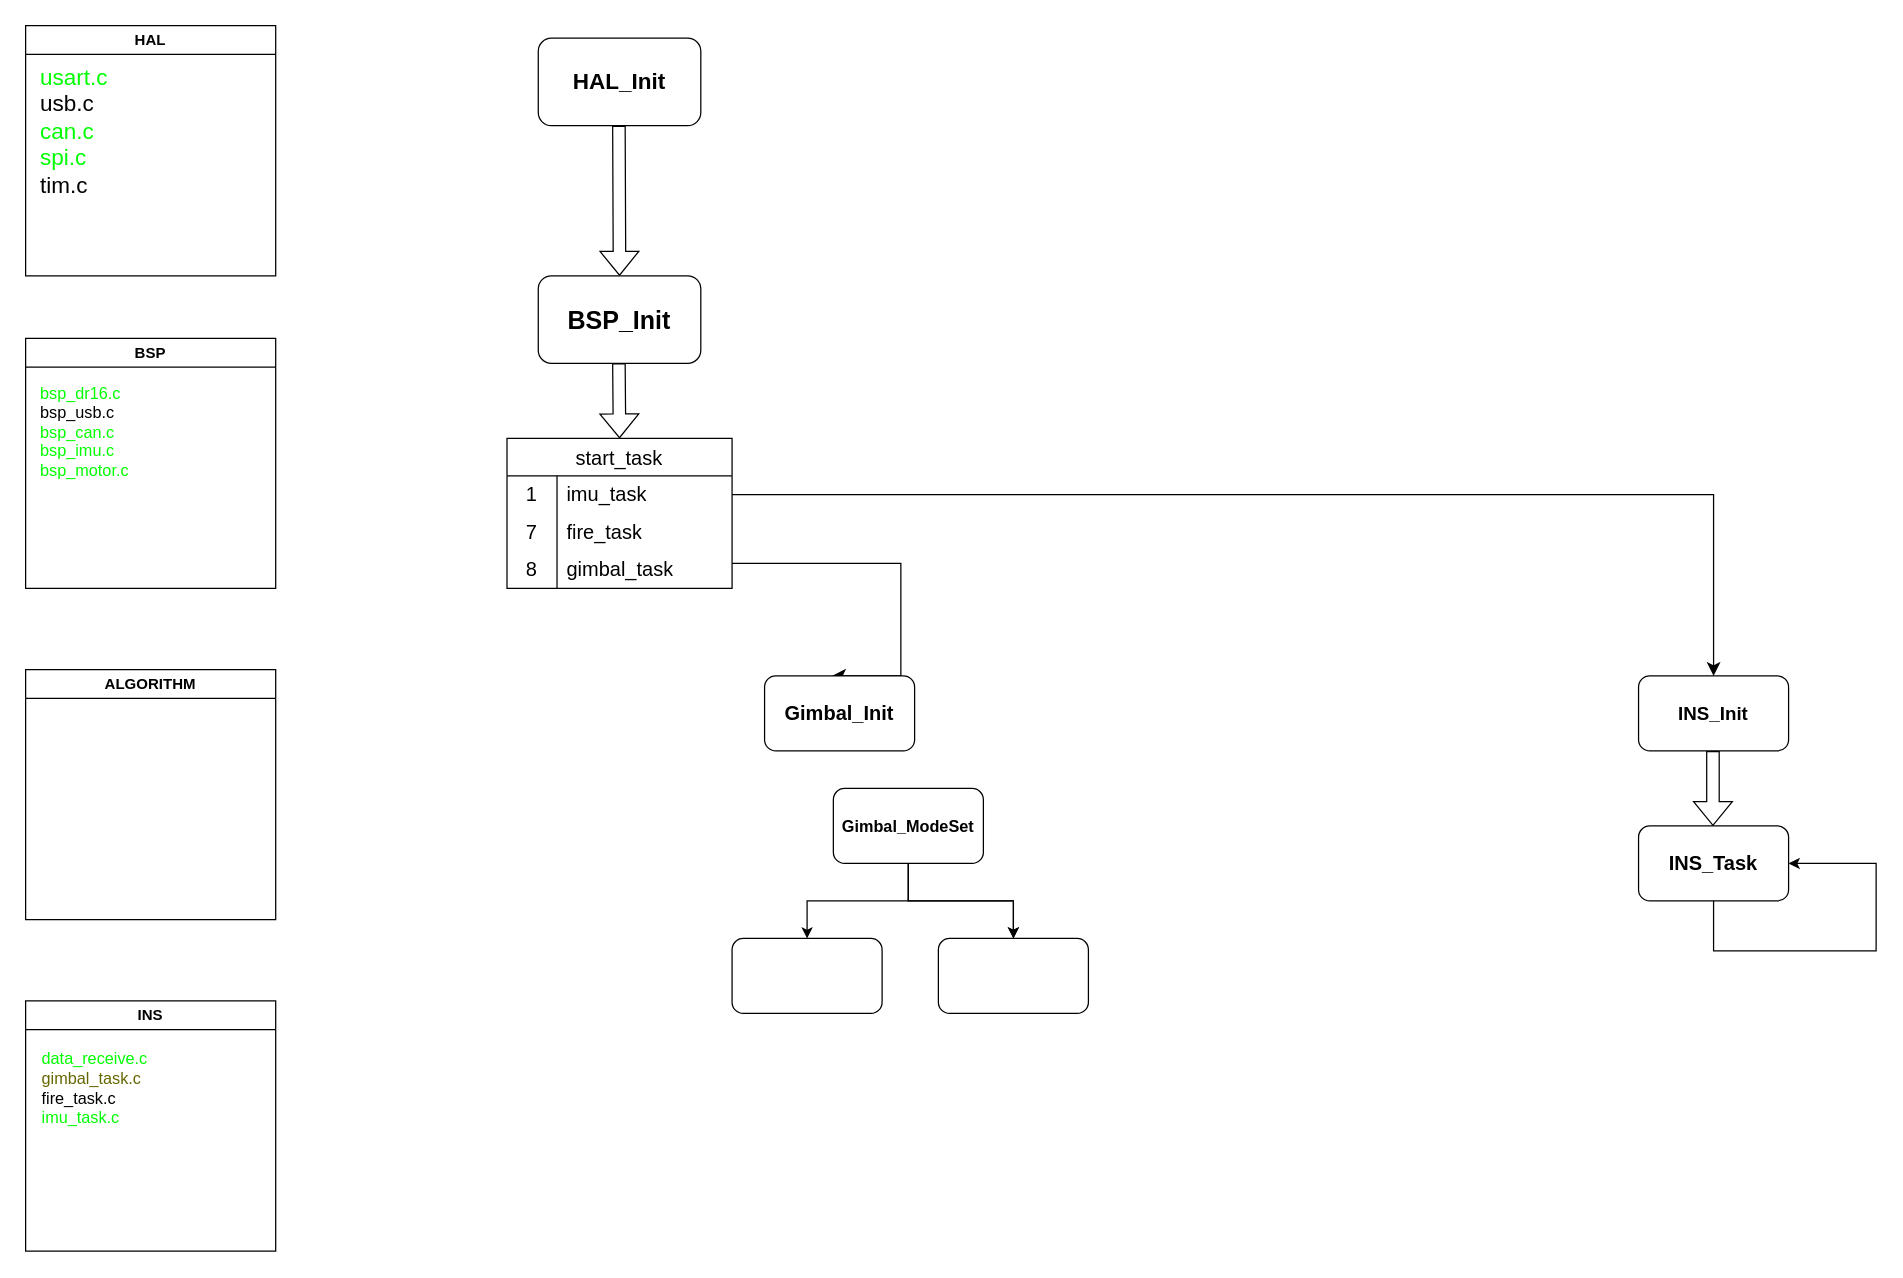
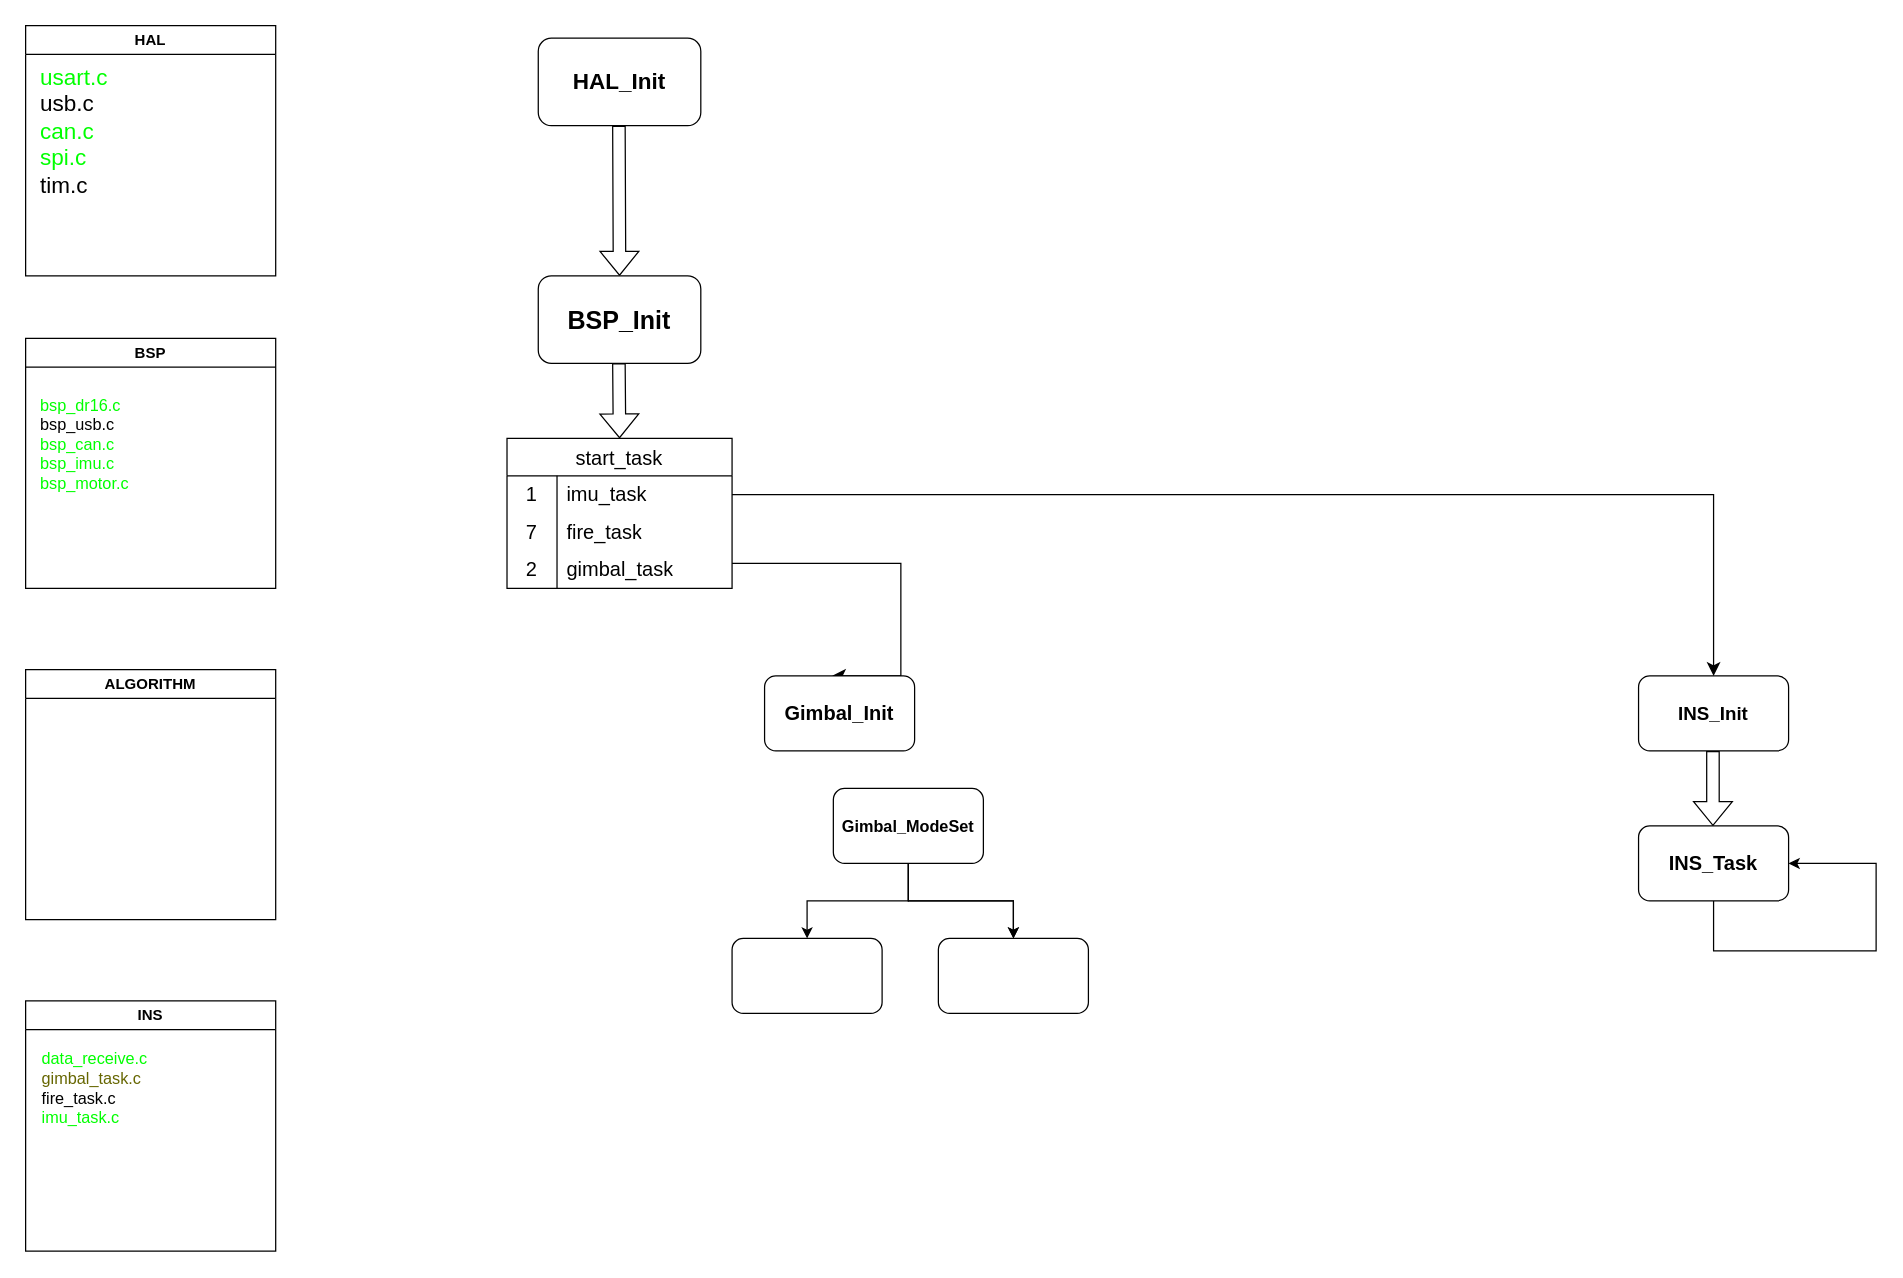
- <mxCell id="5" value="&lt;font color=&quot;#00ff00&quot;&gt;bsp_dr16.c&lt;/font&gt;&lt;br style=&quot;font-size: 13px;&quot;&gt;bsp_usb.c&lt;br style=&quot;font-size: 13px;&quot;&gt;&lt;font color=&quot;#00ff00&quot;&gt;bsp_can.c&lt;/font&gt;&lt;br style=&quot;font-size: 13px;&quot;&gt;&lt;font color=&quot;#00ff00&quot;&gt;bsp_imu.c&lt;/font&gt;&lt;br&gt;&lt;font color=&quot;#00ff00&quot;&gt;bsp_motor.c&lt;/font&gt;" style="text;html=1;align=left;verticalAlign=middle;resizable=0;points=[];autosize=1;strokeColor=none;fillColor=none;fontStyle=0;fontSize=13;" parent="4" vertex="1"><mxGeometry x="10" y="30" width="90" height="90" as="geometry" /></mxCell>
+ <mxCell id="5" value="&lt;font color=&quot;#00ff00&quot;&gt;bsp_dr16.c&lt;/font&gt;&lt;br style=&quot;font-size: 13px;&quot;&gt;bsp_usb.c&lt;br style=&quot;font-size: 13px;&quot;&gt;&lt;font color=&quot;#00ff00&quot;&gt;bsp_can.c&lt;/font&gt;&lt;br style=&quot;font-size: 13px;&quot;&gt;&lt;font color=&quot;#00ff00&quot;&gt;bsp_imu.c&lt;/font&gt;&lt;br&gt;&lt;font color=&quot;#00ff00&quot;&gt;bsp_motor.c&lt;/font&gt;" style="text;html=1;align=left;verticalAlign=middle;resizable=0;points=[];autosize=1;strokeColor=none;fillColor=none;fontStyle=0;fontSize=13;" parent="4" vertex="1"><mxGeometry x="10" y="40" width="90" height="90" as="geometry" /></mxCell>
- <mxCell id="21" value="8" style="shape=partialRectangle;html=1;whiteSpace=wrap;connectable=0;fillColor=none;top=0;left=0;bottom=0;right=0;overflow=hidden;strokeColor=inherit;fontSize=16;" vertex="1" parent="20"><mxGeometry width="40" height="30" as="geometry"><mxRectangle width="40" height="30" as="alternateBounds" /></mxGeometry></mxCell>
+ <mxCell id="21" value="2" style="shape=partialRectangle;html=1;whiteSpace=wrap;connectable=0;fillColor=none;top=0;left=0;bottom=0;right=0;overflow=hidden;strokeColor=inherit;fontSize=16;" vertex="1" parent="20"><mxGeometry width="40" height="30" as="geometry"><mxRectangle width="40" height="30" as="alternateBounds" /></mxGeometry></mxCell>
